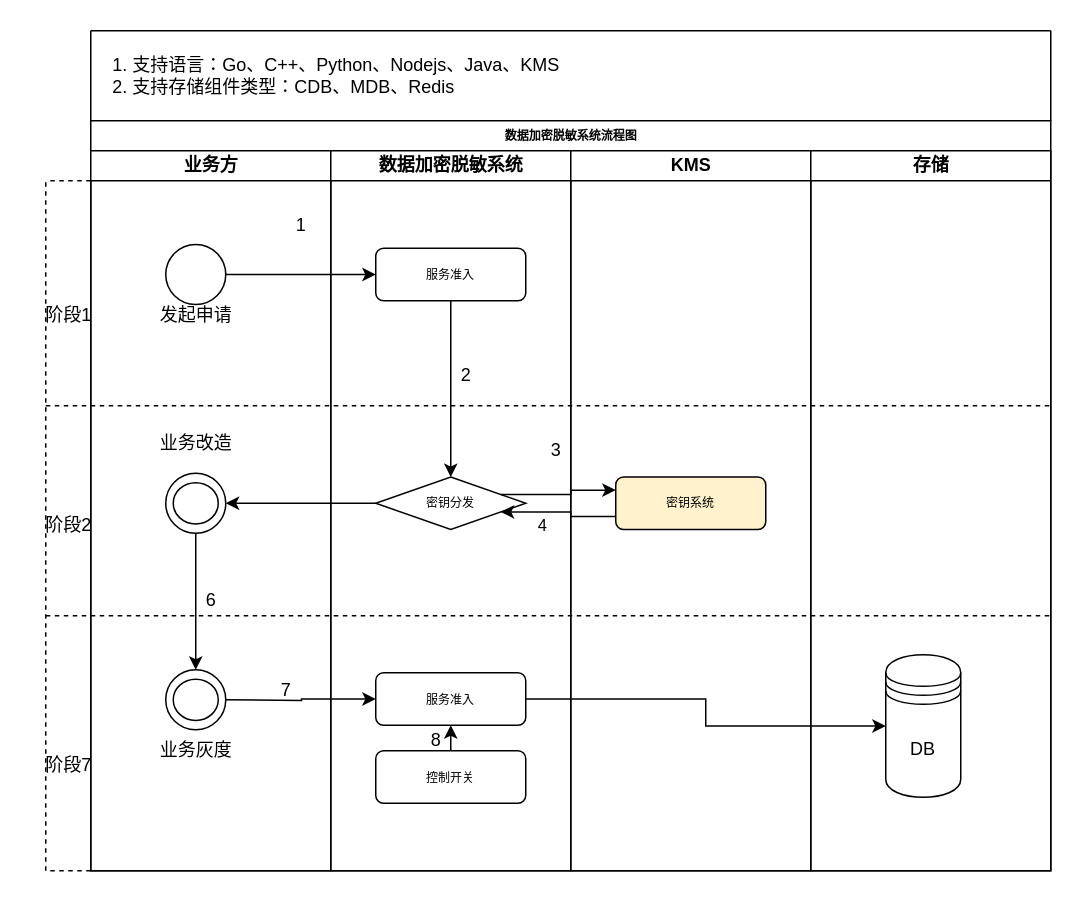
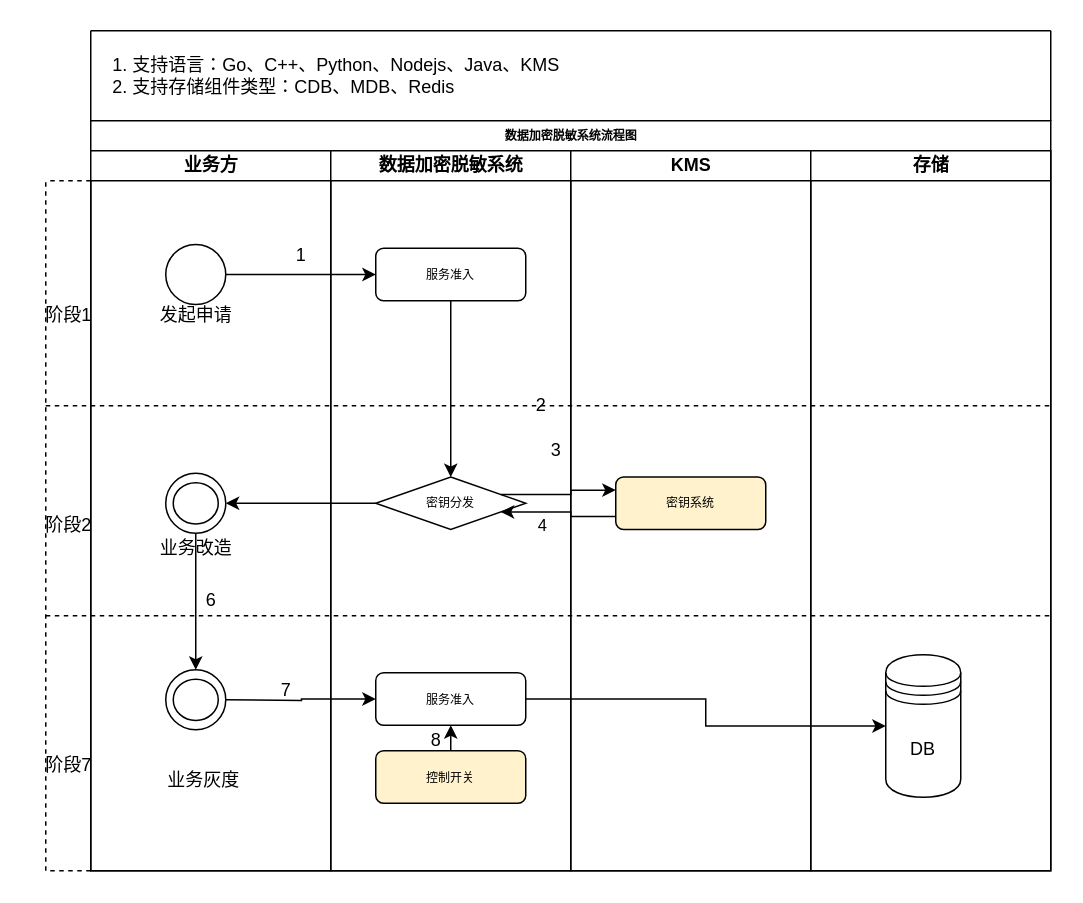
- <mxCell id="36" value="1" style="text;html=1;align=center;verticalAlign=middle;resizable=0;points=[];autosize=1;strokeColor=none;fillColor=none;" vertex="1" parent="1"><mxGeometry x="190" y="140" width="20" height="20" as="geometry" /></mxCell>
+ <mxCell id="36" value="1" style="text;html=1;align=center;verticalAlign=middle;resizable=0;points=[];autosize=1;strokeColor=none;fillColor=none;" vertex="1" parent="1"><mxGeometry x="190" y="160" width="20" height="20" as="geometry" /></mxCell>
- <mxCell id="35" value="2" style="text;html=1;align=center;verticalAlign=middle;resizable=0;points=[];autosize=1;strokeColor=none;fillColor=none;" vertex="1" parent="1"><mxGeometry x="300" y="240" width="20" height="20" as="geometry" /></mxCell>
+ <mxCell id="35" value="2" style="text;html=1;align=center;verticalAlign=middle;resizable=0;points=[];autosize=1;strokeColor=none;fillColor=none;" vertex="1" parent="1"><mxGeometry x="350" y="260" width="20" height="20" as="geometry" /></mxCell>
- <mxCell id="11" value="业务改造" style="text;html=1;align=center;verticalAlign=middle;resizable=0;points=[];autosize=1;strokeColor=none;fillColor=none;" vertex="1" parent="3"><mxGeometry x="40" y="185" width="60" height="20" as="geometry" /></mxCell>
+ <mxCell id="11" value="业务改造" style="text;html=1;align=center;verticalAlign=middle;resizable=0;points=[];autosize=1;strokeColor=none;fillColor=none;" vertex="1" parent="3"><mxGeometry x="40" y="255" width="60" height="20" as="geometry" /></mxCell>
- <mxCell id="12" value="业务灰度" style="text;html=1;align=center;verticalAlign=middle;resizable=0;points=[];autosize=1;strokeColor=none;fillColor=none;" vertex="1" parent="3"><mxGeometry x="40" y="390" width="60" height="20" as="geometry" /></mxCell>
+ <mxCell id="12" value="业务灰度" style="text;html=1;align=center;verticalAlign=middle;resizable=0;points=[];autosize=1;strokeColor=none;fillColor=none;" vertex="1" parent="3"><mxGeometry x="45" y="410" width="60" height="20" as="geometry" /></mxCell>
- <mxCell id="21" value="控制开关" style="rounded=1;whiteSpace=wrap;html=1;shadow=0;labelBackgroundColor=none;strokeWidth=1;fontFamily=Verdana;fontSize=8;align=center;" vertex="1" parent="14"><mxGeometry x="30" y="400" width="100" height="35" as="geometry" /></mxCell>
+ <mxCell id="21" value="控制开关" style="rounded=1;whiteSpace=wrap;html=1;shadow=0;labelBackgroundColor=none;strokeWidth=1;fontFamily=Verdana;fontSize=8;align=center;fillColor=#fff2cc;" vertex="1" parent="14"><mxGeometry x="30" y="400" width="100" height="35" as="geometry" /></mxCell>
